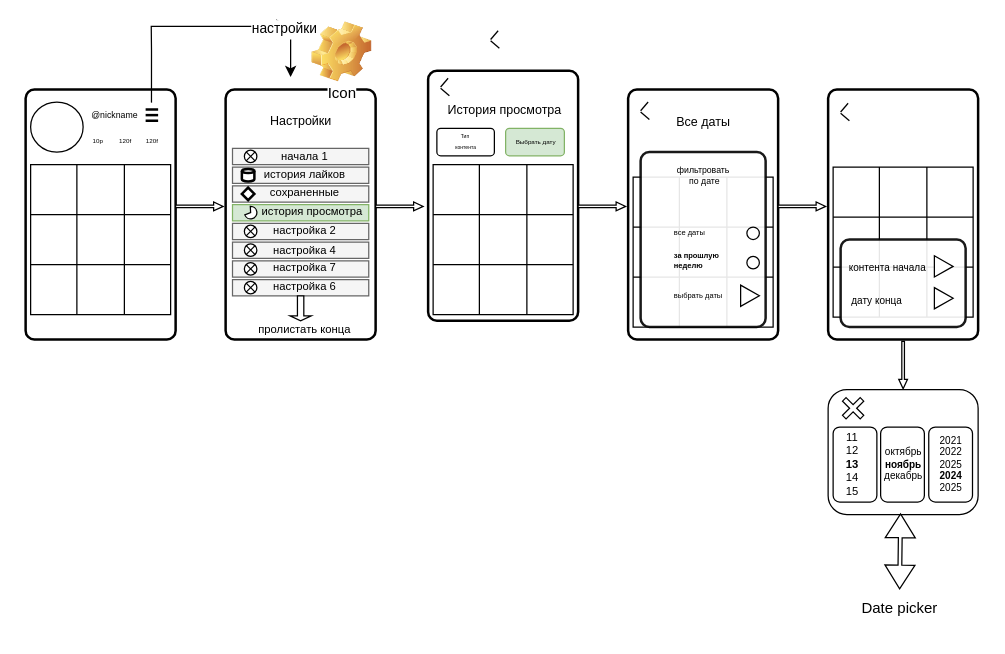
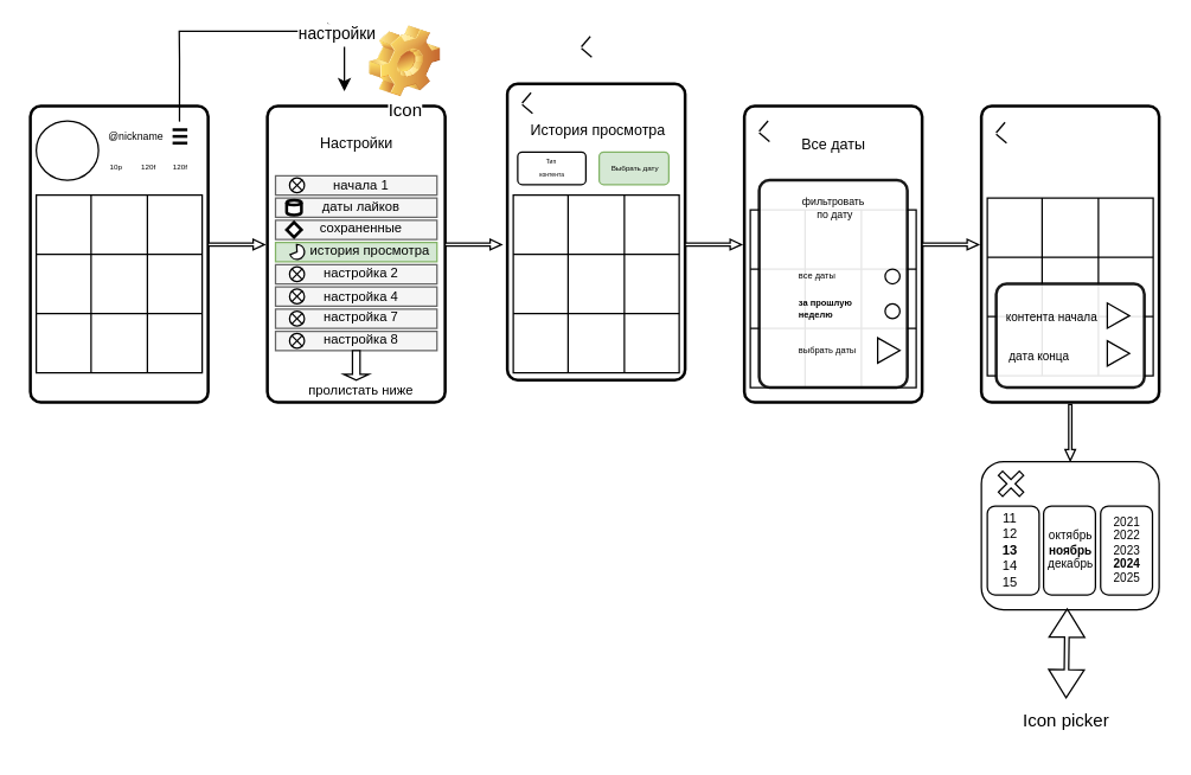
- <mxCell id="77" value="&lt;font style=&quot;font-size: 9px;&quot;&gt;история лайков&lt;/font&gt;" style="text;html=1;align=center;verticalAlign=middle;resizable=0;points=[];autosize=1;strokeColor=none;fillColor=none;" vertex="1" parent="1"><mxGeometry x="198" y="123" width="90" height="30" as="geometry" /></mxCell>
+ <mxCell id="77" value="&lt;font style=&quot;font-size: 9px;&quot;&gt;даты лайков&lt;/font&gt;" style="text;html=1;align=center;verticalAlign=middle;resizable=0;points=[];autosize=1;strokeColor=none;fillColor=none;" vertex="1" parent="1"><mxGeometry x="198" y="123" width="90" height="30" as="geometry" /></mxCell>
- <mxCell id="121" value="&lt;font style=&quot;font-size: 7px;&quot;&gt;фильтровать&lt;/font&gt;&lt;div style=&quot;font-size: 7px;&quot;&gt;&lt;font style=&quot;font-size: 7px;&quot;&gt;&amp;nbsp;по дате&lt;/font&gt;&lt;/div&gt;" style="text;html=1;align=center;verticalAlign=middle;resizable=0;points=[];autosize=1;strokeColor=none;fillColor=none;fontSize=7;" vertex="1" parent="1"><mxGeometry x="527" y="124.5" width="70" height="30" as="geometry" /></mxCell>
+ <mxCell id="121" value="&lt;font style=&quot;font-size: 7px;&quot;&gt;фильтровать&lt;/font&gt;&lt;div style=&quot;font-size: 7px;&quot;&gt;&lt;font style=&quot;font-size: 7px;&quot;&gt;&amp;nbsp;по дату&lt;/font&gt;&lt;/div&gt;" style="text;html=1;align=center;verticalAlign=middle;resizable=0;points=[];autosize=1;strokeColor=none;fillColor=none;fontSize=7;" vertex="1" parent="1"><mxGeometry x="527" y="124.5" width="70" height="30" as="geometry" /></mxCell>
- <mxCell id="82" value="&lt;font style=&quot;font-size: 9px;&quot;&gt;настройка 6&lt;/font&gt;" style="text;html=1;align=center;verticalAlign=middle;resizable=0;points=[];autosize=1;strokeColor=none;fillColor=none;" vertex="1" parent="1"><mxGeometry x="208" y="213" width="70" height="30" as="geometry" /></mxCell>
+ <mxCell id="82" value="&lt;font style=&quot;font-size: 9px;&quot;&gt;настройка 8&lt;/font&gt;" style="text;html=1;align=center;verticalAlign=middle;resizable=0;points=[];autosize=1;strokeColor=none;fillColor=none;" vertex="1" parent="1"><mxGeometry x="208" y="213" width="70" height="30" as="geometry" /></mxCell>
- <mxCell id="129" value="дату конца" style="text;html=1;align=left;verticalAlign=middle;resizable=0;points=[];autosize=1;strokeColor=none;fillColor=none;fontSize=8;" vertex="1" parent="1"><mxGeometry x="679" y="229.5" width="60" height="20" as="geometry" /></mxCell>
+ <mxCell id="129" value="дата конца" style="text;html=1;align=left;verticalAlign=middle;resizable=0;points=[];autosize=1;strokeColor=none;fillColor=none;fontSize=8;" vertex="1" parent="1"><mxGeometry x="679" y="229.5" width="60" height="20" as="geometry" /></mxCell>
- <mxCell id="72" value="&lt;font style=&quot;font-size: 9px;&quot;&gt;пролистать конца&lt;/font&gt;" style="text;html=1;align=center;verticalAlign=middle;resizable=0;points=[];autosize=1;strokeColor=none;fillColor=none;" vertex="1" parent="1"><mxGeometry x="198" y="247" width="90" height="30" as="geometry" /></mxCell>
+ <mxCell id="72" value="&lt;font style=&quot;font-size: 9px;&quot;&gt;пролистать ниже&lt;/font&gt;" style="text;html=1;align=center;verticalAlign=middle;resizable=0;points=[];autosize=1;strokeColor=none;fillColor=none;" vertex="1" parent="1"><mxGeometry x="198" y="247" width="90" height="30" as="geometry" /></mxCell>
- <mxCell id="142" value="2021&lt;div style=&quot;font-size: 8px;&quot;&gt;2022&lt;/div&gt;&lt;div style=&quot;font-size: 8px;&quot;&gt;2025&lt;/div&gt;&lt;div style=&quot;font-size: 8px;&quot;&gt;&lt;b style=&quot;font-size: 8px;&quot;&gt;2024&lt;/b&gt;&lt;/div&gt;&lt;div style=&quot;font-size: 8px;&quot;&gt;2025&lt;/div&gt;" style="text;html=1;align=center;verticalAlign=middle;resizable=0;points=[];autosize=1;strokeColor=none;fillColor=none;fontSize=8;" vertex="1" parent="1"><mxGeometry x="739.5" y="341" width="40" height="60" as="geometry" /></mxCell>
+ <mxCell id="142" value="2021&lt;div style=&quot;font-size: 8px;&quot;&gt;2022&lt;/div&gt;&lt;div style=&quot;font-size: 8px;&quot;&gt;2023&lt;/div&gt;&lt;div style=&quot;font-size: 8px;&quot;&gt;&lt;b style=&quot;font-size: 8px;&quot;&gt;2024&lt;/b&gt;&lt;/div&gt;&lt;div style=&quot;font-size: 8px;&quot;&gt;2025&lt;/div&gt;" style="text;html=1;align=center;verticalAlign=middle;resizable=0;points=[];autosize=1;strokeColor=none;fillColor=none;fontSize=8;" vertex="1" parent="1"><mxGeometry x="739.5" y="341" width="40" height="60" as="geometry" /></mxCell>
- <mxCell id="138" value="Date picker" style="text;html=1;align=center;verticalAlign=middle;resizable=0;points=[];autosize=1;strokeColor=none;fillColor=none;" vertex="1" parent="1"><mxGeometry x="679" y="471" width="80" height="30" as="geometry" /></mxCell>
+ <mxCell id="138" value="Icon picker" style="text;html=1;align=center;verticalAlign=middle;resizable=0;points=[];autosize=1;strokeColor=none;fillColor=none;" vertex="1" parent="1"><mxGeometry x="679" y="471" width="80" height="30" as="geometry" /></mxCell>
